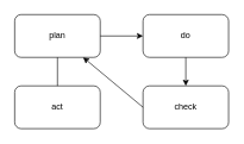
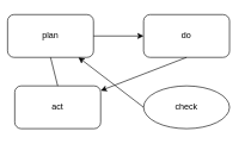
- <mxCell id="2" value="plan" style="rounded=1;whiteSpace=wrap;html=1;" vertex="1" parent="1"><mxGeometry x="20" y="20" width="120" height="60" as="geometry" /></mxCell>
+ <mxCell id="2" value="plan" style="rounded=1;whiteSpace=wrap;html=1;" vertex="1" parent="1"><mxGeometry x="10" y="20" width="120" height="60" as="geometry" /></mxCell>
- <mxCell id="8" value="" style="endArrow=classic;html=1;entryX=0.5;entryY=0;entryDx=0;entryDy=0;exitX=0.5;exitY=1;exitDx=0;exitDy=0;" edge="1" parent="1" source="3" target="4"><mxGeometry width="50" height="50" relative="1" as="geometry"><mxPoint x="140" y="50" as="sourcePoint" /><mxPoint x="200" y="50" as="targetPoint" /></mxGeometry></mxCell>
+ <mxCell id="8" value="" style="endArrow=classic;html=1;exitX=0.5;exitY=1;exitDx=0;exitDy=0;" edge="1" parent="1" source="3" target="5"><mxGeometry width="50" height="50" relative="1" as="geometry"><mxPoint x="140" y="50" as="sourcePoint" /><mxPoint x="200" y="50" as="targetPoint" /></mxGeometry></mxCell>
- <mxCell id="4" value="check" style="rounded=1;whiteSpace=wrap;html=1;" vertex="1" parent="1"><mxGeometry x="200" y="120" width="120" height="60" as="geometry" /></mxCell>
+ <mxCell id="4" value="check" style="ellipse;whiteSpace=wrap;html=1;" vertex="1" parent="1"><mxGeometry x="200" y="120" width="120" height="60" as="geometry" /></mxCell>
